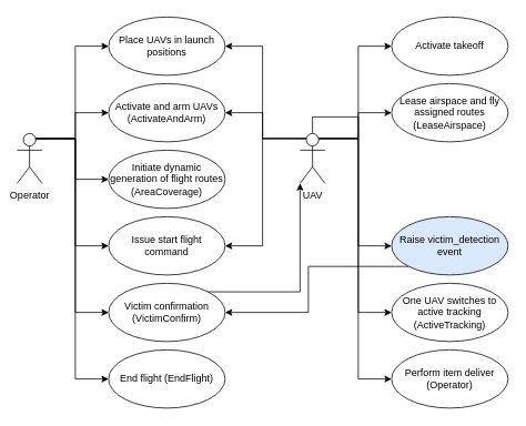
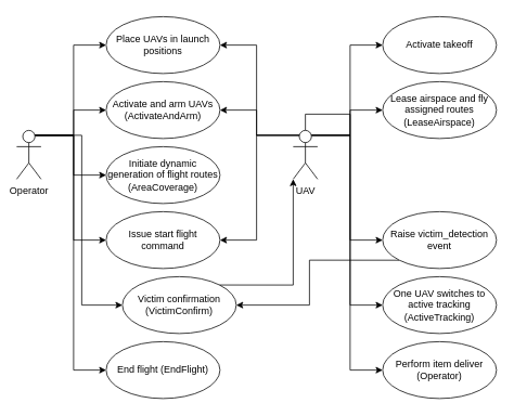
- <mxCell id="24" value="Raise victim_detection event" style="ellipse;whiteSpace=wrap;html=1;fillColor=#dae8fc;" vertex="1" parent="1"><mxGeometry x="470" y="260" width="140" height="70" as="geometry" /></mxCell>
+ <mxCell id="24" value="Raise victim_detection event" style="ellipse;whiteSpace=wrap;html=1;" vertex="1" parent="1"><mxGeometry x="470" y="260" width="140" height="70" as="geometry" /></mxCell>
- <mxCell id="26" value="Victim confirmation (VictimConfirm)" style="ellipse;whiteSpace=wrap;html=1;" vertex="1" parent="1"><mxGeometry x="130" y="340" width="140" height="70" as="geometry" /></mxCell>
+ <mxCell id="26" value="Victim confirmation (VictimConfirm)" style="ellipse;whiteSpace=wrap;html=1;" vertex="1" parent="1"><mxGeometry x="150" y="340" width="140" height="70" as="geometry" /></mxCell>
